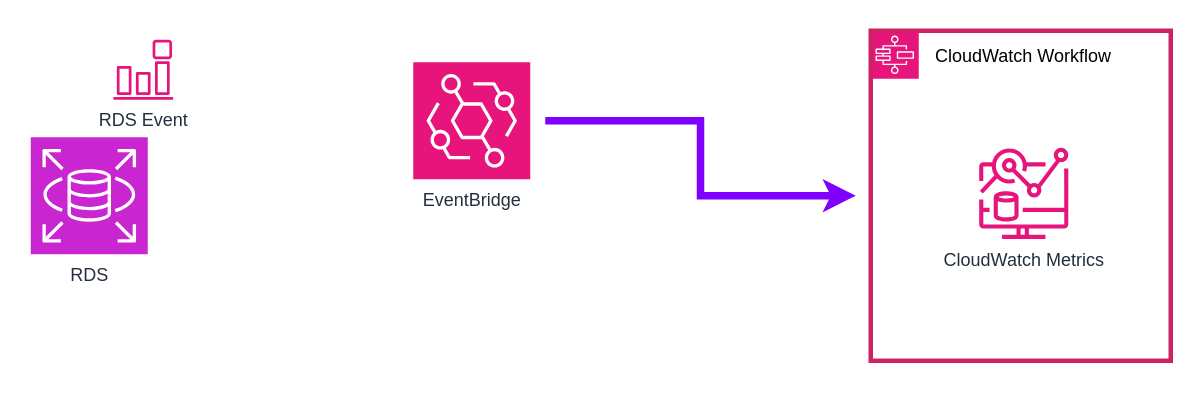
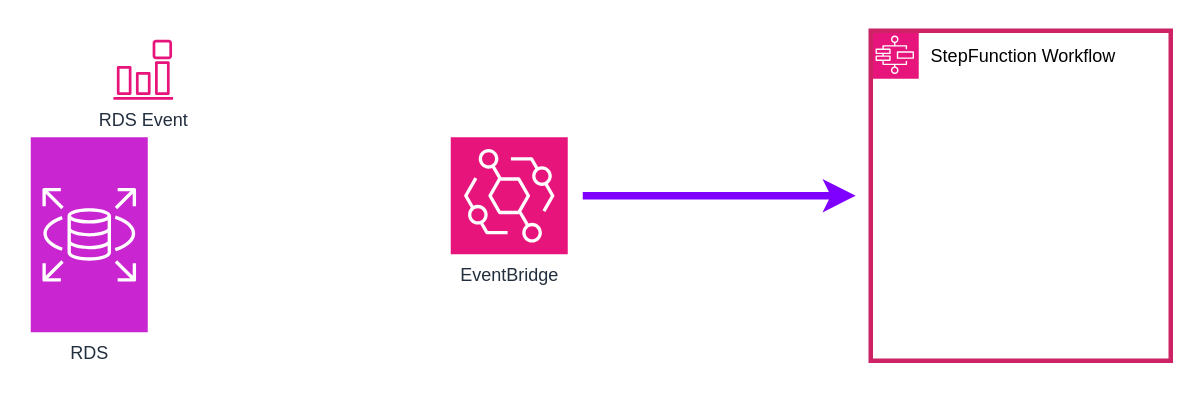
- <mxCell id="9" value="CloudWatch Workflow" style="text;strokeColor=none;align=center;fillColor=none;html=1;verticalAlign=middle;whiteSpace=wrap;rounded=0;fontStyle=0" vertex="1" parent="1"><mxGeometry x="612" y="22" width="140" height="30" as="geometry" /></mxCell>
+ <mxCell id="9" value="StepFunction Workflow" style="text;strokeColor=none;align=center;fillColor=none;html=1;verticalAlign=middle;whiteSpace=wrap;rounded=0;fontStyle=0" vertex="1" parent="1"><mxGeometry x="612" y="22" width="140" height="30" as="geometry" /></mxCell>
- <mxCell id="5" value="EventBridge" style="sketch=0;points=[[0,0,0],[0.25,0,0],[0.5,0,0],[0.75,0,0],[1,0,0],[0,1,0],[0.25,1,0],[0.5,1,0],[0.75,1,0],[1,1,0],[0,0.25,0],[0,0.5,0],[0,0.75,0],[1,0.25,0],[1,0.5,0],[1,0.75,0]];outlineConnect=0;fontColor=#232F3E;fillColor=#E7157B;strokeColor=#ffffff;dashed=0;verticalLabelPosition=bottom;verticalAlign=top;align=center;html=1;fontSize=12;fontStyle=0;aspect=fixed;shape=mxgraph.aws4.resourceIcon;resIcon=mxgraph.aws4.eventbridge;" vertex="1" parent="1"><mxGeometry x="275" y="41" width="78" height="78" as="geometry" /></mxCell>
+ <mxCell id="5" value="EventBridge" style="sketch=0;points=[[0,0,0],[0.25,0,0],[0.5,0,0],[0.75,0,0],[1,0,0],[0,1,0],[0.25,1,0],[0.5,1,0],[0.75,1,0],[1,1,0],[0,0.25,0],[0,0.5,0],[0,0.75,0],[1,0.25,0],[1,0.5,0],[1,0.75,0]];outlineConnect=0;fontColor=#232F3E;fillColor=#E7157B;strokeColor=#ffffff;dashed=0;verticalLabelPosition=bottom;verticalAlign=top;align=center;html=1;fontSize=12;fontStyle=0;aspect=fixed;shape=mxgraph.aws4.resourceIcon;resIcon=mxgraph.aws4.eventbridge;" vertex="1" parent="1"><mxGeometry x="300" y="91" width="78" height="78" as="geometry" /></mxCell>
- <mxCell id="7" value="CloudWatch Metrics" style="sketch=0;outlineConnect=0;fontColor=#232F3E;gradientColor=none;fillColor=#E7157B;strokeColor=none;dashed=0;verticalLabelPosition=bottom;verticalAlign=top;align=center;html=1;fontSize=12;fontStyle=0;aspect=fixed;pointerEvents=1;shape=mxgraph.aws4.cloudwatch_metrics_insights;" vertex="1" parent="1"><mxGeometry x="652" y="98" width="60" height="60.78" as="geometry" /></mxCell>
- <mxCell id="3" value="RDS" style="sketch=0;points=[[0,0,0],[0.25,0,0],[0.5,0,0],[0.75,0,0],[1,0,0],[0,1,0],[0.25,1,0],[0.5,1,0],[0.75,1,0],[1,1,0],[0,0.25,0],[0,0.5,0],[0,0.75,0],[1,0.25,0],[1,0.5,0],[1,0.75,0]];outlineConnect=0;fontColor=#232F3E;fillColor=#C925D1;strokeColor=#ffffff;dashed=0;verticalLabelPosition=bottom;verticalAlign=top;align=center;html=1;fontSize=12;fontStyle=0;aspect=fixed;shape=mxgraph.aws4.resourceIcon;resIcon=mxgraph.aws4.rds;" vertex="1" parent="1"><mxGeometry x="20" y="91" width="78" height="78" as="geometry" /></mxCell>
+ <mxCell id="3" value="RDS" style="sketch=0;points=[[0,0,0],[0.25,0,0],[0.5,0,0],[0.75,0,0],[1,0,0],[0,1,0],[0.25,1,0],[0.5,1,0],[0.75,1,0],[1,1,0],[0,0.25,0],[0,0.5,0],[0,0.75,0],[1,0.25,0],[1,0.5,0],[1,0.75,0]];outlineConnect=0;fontColor=#232F3E;fillColor=#C925D1;strokeColor=#ffffff;dashed=0;verticalLabelPosition=bottom;verticalAlign=top;align=center;html=1;fontSize=12;fontStyle=0;aspect=fixed;shape=mxgraph.aws4.resourceIcon;resIcon=mxgraph.aws4.rds;" vertex="1" parent="1"><mxGeometry x="20" y="91" width="78" height="130" as="geometry" /></mxCell>
